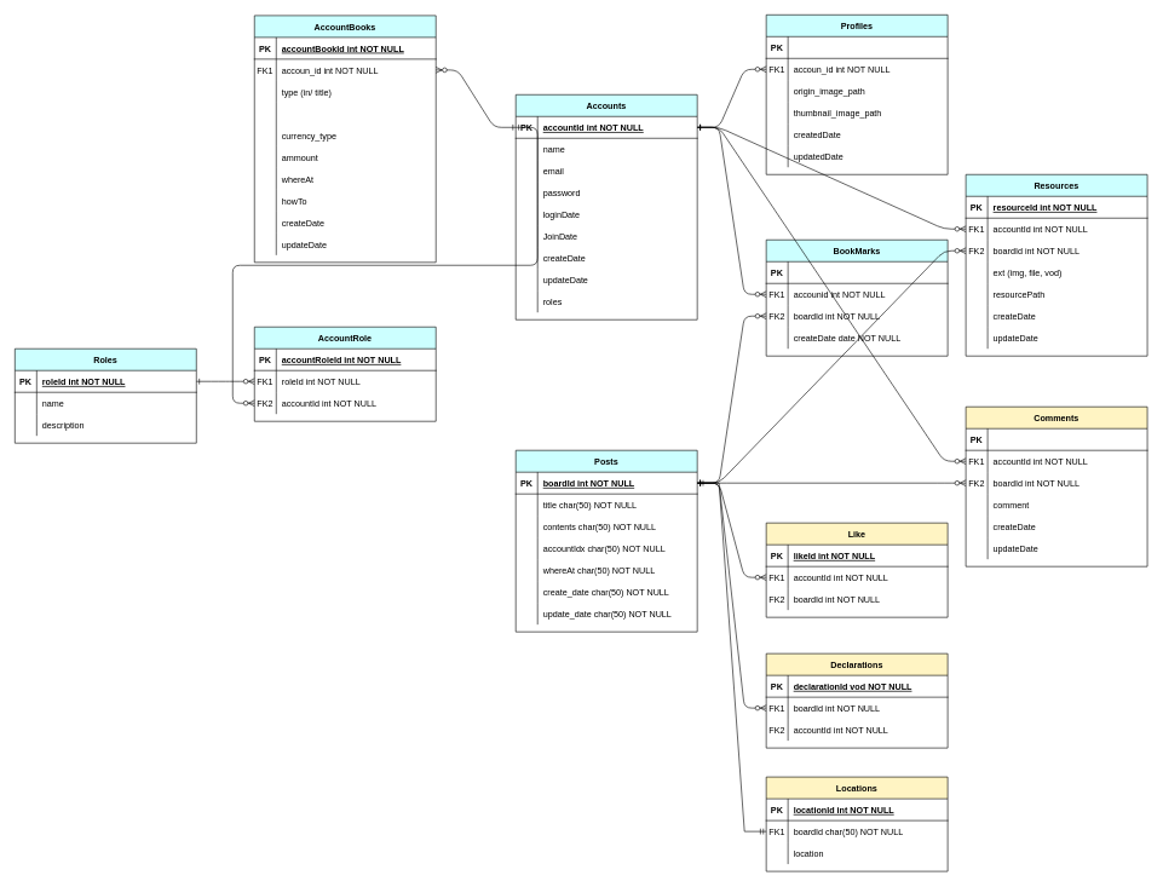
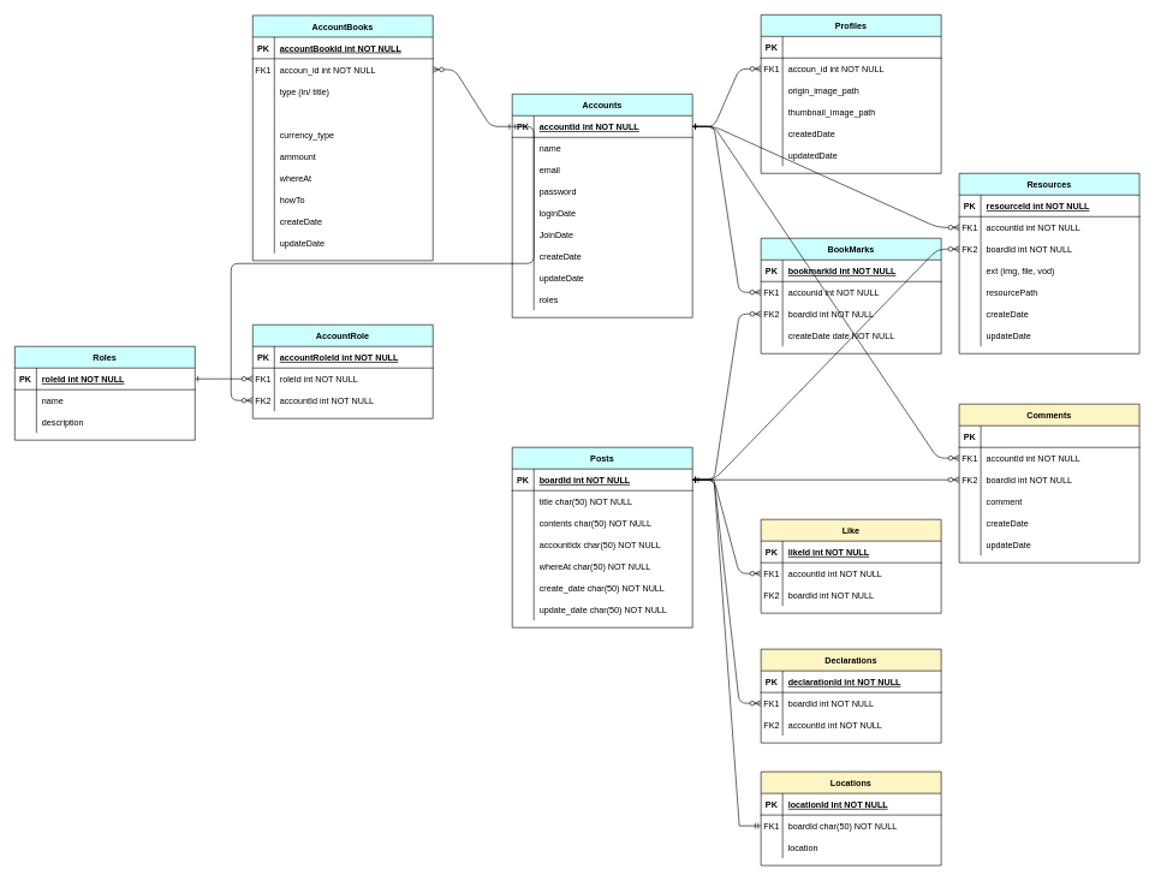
+ <mxCell id="68" value="bookmarkId int NOT NULL " style="shape=partialRectangle;overflow=hidden;connectable=0;fillColor=none;top=0;left=0;bottom=0;right=0;align=left;spacingLeft=6;fontStyle=5;" vertex="1" parent="66"><mxGeometry x="30" width="220" height="30" as="geometry"><mxRectangle width="220" height="30" as="alternateBounds" /></mxGeometry></mxCell>
- <mxCell id="55" value="declarationId vod NOT NULL " style="shape=partialRectangle;overflow=hidden;connectable=0;fillColor=none;top=0;left=0;bottom=0;right=0;align=left;spacingLeft=6;fontStyle=5;" vertex="1" parent="53"><mxGeometry x="30" width="220" height="30" as="geometry"><mxRectangle width="220" height="30" as="alternateBounds" /></mxGeometry></mxCell>
+ <mxCell id="55" value="declarationId int NOT NULL " style="shape=partialRectangle;overflow=hidden;connectable=0;fillColor=none;top=0;left=0;bottom=0;right=0;align=left;spacingLeft=6;fontStyle=5;" vertex="1" parent="53"><mxGeometry x="30" width="220" height="30" as="geometry"><mxRectangle width="220" height="30" as="alternateBounds" /></mxGeometry></mxCell>
